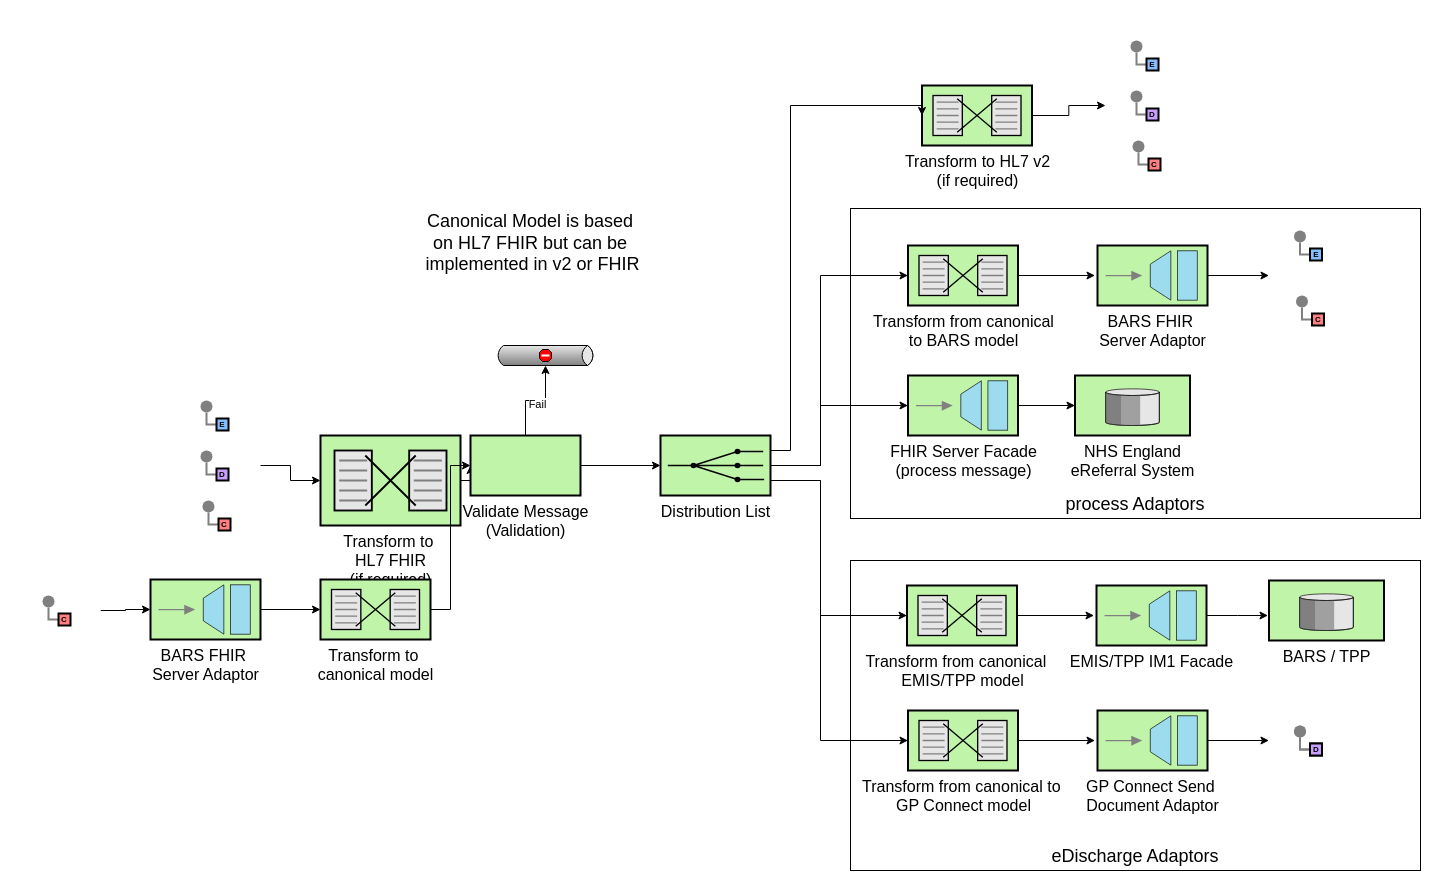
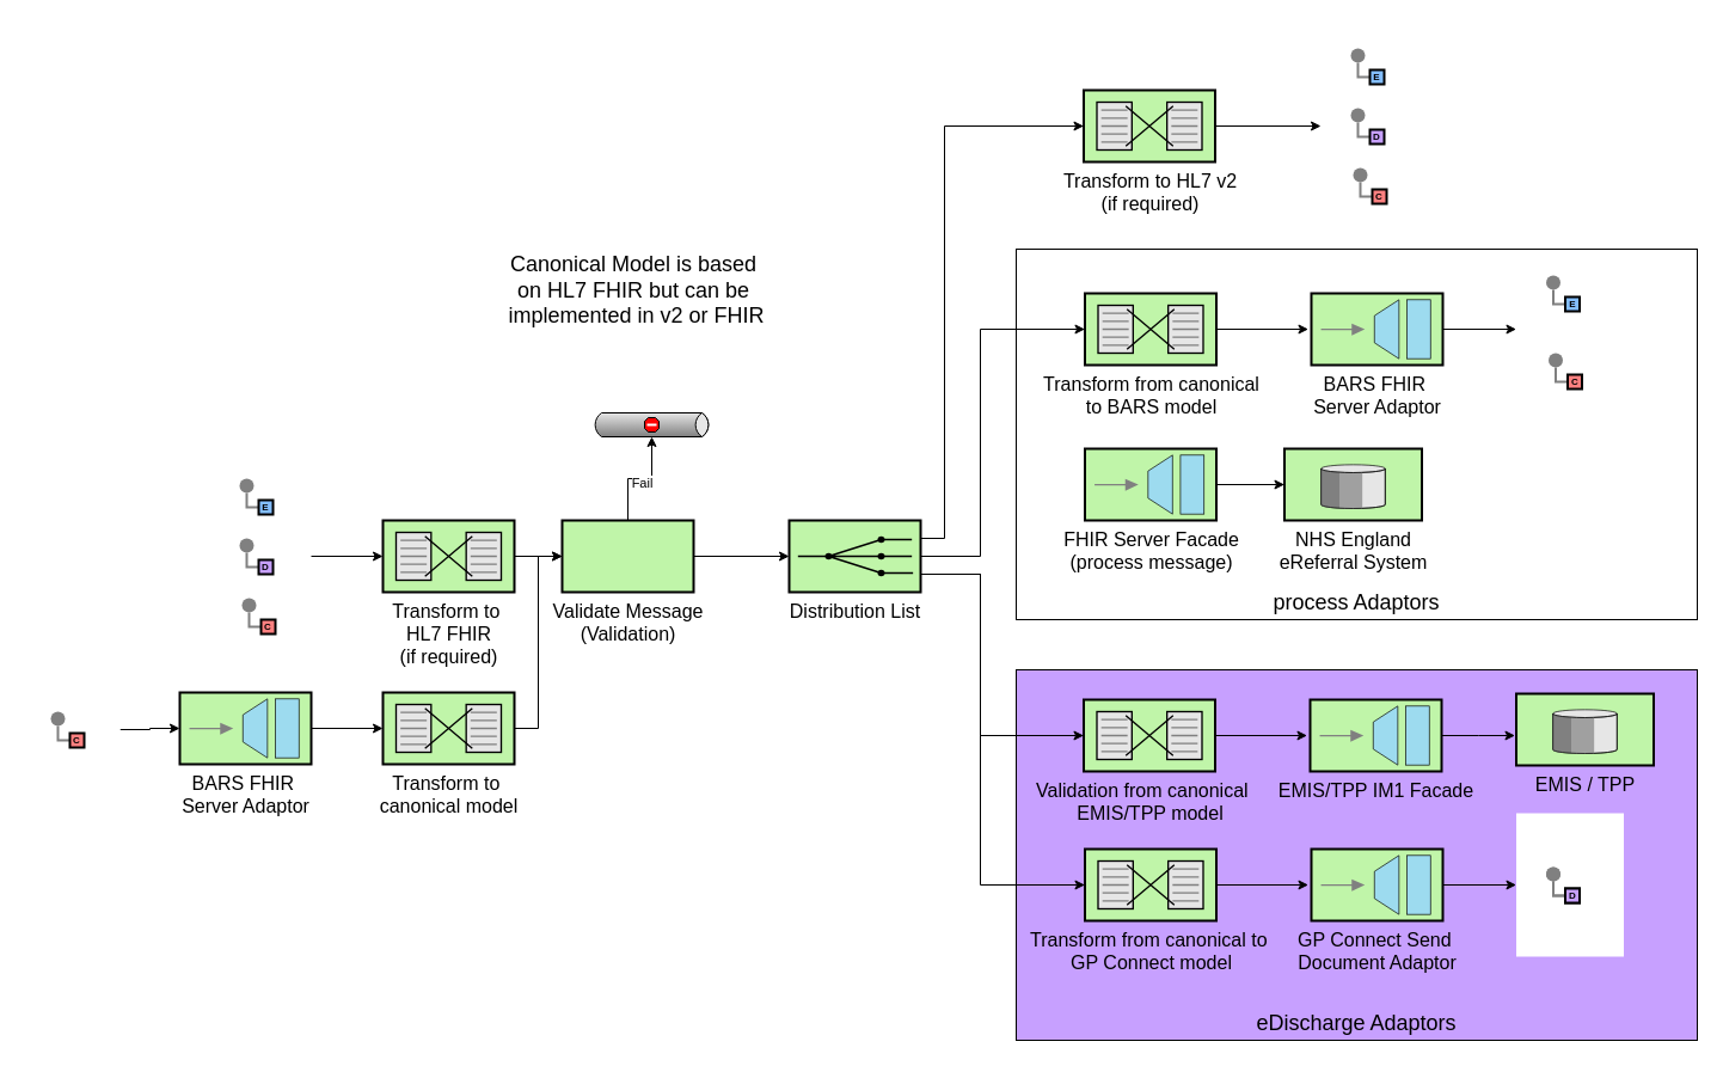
- <mxCell id="26" value="&lt;font style=&quot;font-size: 16px;&quot;&gt;Transform to HL7 v2&lt;br&gt;(if required)&lt;/font&gt;" style="html=1;strokeWidth=2;outlineConnect=0;dashed=0;align=center;fontSize=8;shape=mxgraph.eip.message_translator;fillColor=#c0f5a9;verticalLabelPosition=bottom;verticalAlign=top;" vertex="1" parent="1"><mxGeometry x="921.5" y="85" width="110" height="60" as="geometry" /></mxCell>
+ <mxCell id="26" value="&lt;font style=&quot;font-size: 16px;&quot;&gt;Transform to HL7 v2&lt;br&gt;(if required)&lt;/font&gt;" style="html=1;strokeWidth=2;outlineConnect=0;dashed=0;align=center;fontSize=8;shape=mxgraph.eip.message_translator;fillColor=#c0f5a9;verticalLabelPosition=bottom;verticalAlign=top;" vertex="1" parent="1"><mxGeometry x="906.5" y="75" width="110" height="60" as="geometry" /></mxCell>
- <mxCell id="50" style="edgeStyle=orthogonalEdgeStyle;rounded=0;orthogonalLoop=1;jettySize=auto;html=1;entryX=0;entryY=0.5;entryDx=0;entryDy=0;entryPerimeter=0;exitX=1;exitY=0.5;exitDx=0;exitDy=0;exitPerimeter=0;" edge="1" parent="1" source="22" target="48"><mxGeometry relative="1" as="geometry"><Array as="points"><mxPoint x="820" y="465" /><mxPoint x="820" y="405" /></Array></mxGeometry></mxCell>
- <mxCell id="23" value="&lt;span style=&quot;font-size: 16px;&quot;&gt;Transform to&amp;nbsp;&lt;/span&gt;&lt;div&gt;&lt;span style=&quot;font-size: 16px;&quot;&gt;HL7 FHIR&lt;br&gt;(if required)&lt;/span&gt;&lt;/div&gt;" style="html=1;strokeWidth=2;outlineConnect=0;dashed=0;align=center;fontSize=8;shape=mxgraph.eip.message_translator;fillColor=#c0f5a9;verticalLabelPosition=bottom;verticalAlign=top;" vertex="1" parent="1"><mxGeometry x="320" y="435" width="140" height="90" as="geometry" /></mxCell>
+ <mxCell id="23" value="&lt;span style=&quot;font-size: 16px;&quot;&gt;Transform to&amp;nbsp;&lt;/span&gt;&lt;div&gt;&lt;span style=&quot;font-size: 16px;&quot;&gt;HL7 FHIR&lt;br&gt;(if required)&lt;/span&gt;&lt;/div&gt;" style="html=1;strokeWidth=2;outlineConnect=0;dashed=0;align=center;fontSize=8;shape=mxgraph.eip.message_translator;fillColor=#c0f5a9;verticalLabelPosition=bottom;verticalAlign=top;" vertex="1" parent="1"><mxGeometry x="320" y="435" width="110" height="60" as="geometry" /></mxCell>
- <mxCell id="77" value="&lt;span style=&quot;font-size: 16px;&quot;&gt;BARS / TPP&lt;/span&gt;" style="html=1;strokeWidth=2;outlineConnect=0;dashed=0;align=center;fontSize=8;verticalLabelPosition=bottom;verticalAlign=top;shape=mxgraph.eip.message_store;fillColor=#c0f5a9" vertex="1" parent="1"><mxGeometry x="1268.5" y="580" width="115" height="60" as="geometry" /></mxCell>
+ <mxCell id="77" value="&lt;span style=&quot;font-size: 16px;&quot;&gt;EMIS / TPP&lt;/span&gt;" style="html=1;strokeWidth=2;outlineConnect=0;dashed=0;align=center;fontSize=8;verticalLabelPosition=bottom;verticalAlign=top;shape=mxgraph.eip.message_store;fillColor=#c0f5a9" vertex="1" parent="1"><mxGeometry x="1268.5" y="580" width="115" height="60" as="geometry" /></mxCell>
- <mxCell id="63" value="&lt;span style=&quot;font-size: 16px;&quot;&gt;Transform from canonical&amp;nbsp; &amp;nbsp;&lt;/span&gt;&lt;div&gt;&lt;span style=&quot;font-size: 16px;&quot;&gt;EMIS/TPP model&lt;/span&gt;&lt;/div&gt;" style="html=1;strokeWidth=2;outlineConnect=0;dashed=0;align=center;fontSize=8;shape=mxgraph.eip.message_translator;fillColor=#c0f5a9;verticalLabelPosition=bottom;verticalAlign=top;" vertex="1" parent="1"><mxGeometry x="906.5" y="585" width="110" height="60" as="geometry" /></mxCell>
+ <mxCell id="63" value="&lt;span style=&quot;font-size: 16px;&quot;&gt;Validation from canonical&amp;nbsp; &amp;nbsp;&lt;/span&gt;&lt;div&gt;&lt;span style=&quot;font-size: 16px;&quot;&gt;EMIS/TPP model&lt;/span&gt;&lt;/div&gt;" style="html=1;strokeWidth=2;outlineConnect=0;dashed=0;align=center;fontSize=8;shape=mxgraph.eip.message_translator;fillColor=#c0f5a9;verticalLabelPosition=bottom;verticalAlign=top;" vertex="1" parent="1"><mxGeometry x="906.5" y="585" width="110" height="60" as="geometry" /></mxCell>
- <mxCell id="2" value="&lt;font style=&quot;font-size: 18px;&quot;&gt;eDischarge Adaptors&lt;/font&gt;" style="rounded=0;whiteSpace=wrap;html=1;verticalAlign=bottom;" vertex="1" parent="1"><mxGeometry x="850" y="560" width="570" height="310" as="geometry" /></mxCell>
+ <mxCell id="2" value="&lt;font style=&quot;font-size: 18px;&quot;&gt;eDischarge Adaptors&lt;/font&gt;" style="rounded=0;whiteSpace=wrap;html=1;verticalAlign=bottom;fillColor=#c7a0ff;" vertex="1" parent="1"><mxGeometry x="850" y="560" width="570" height="310" as="geometry" /></mxCell>
